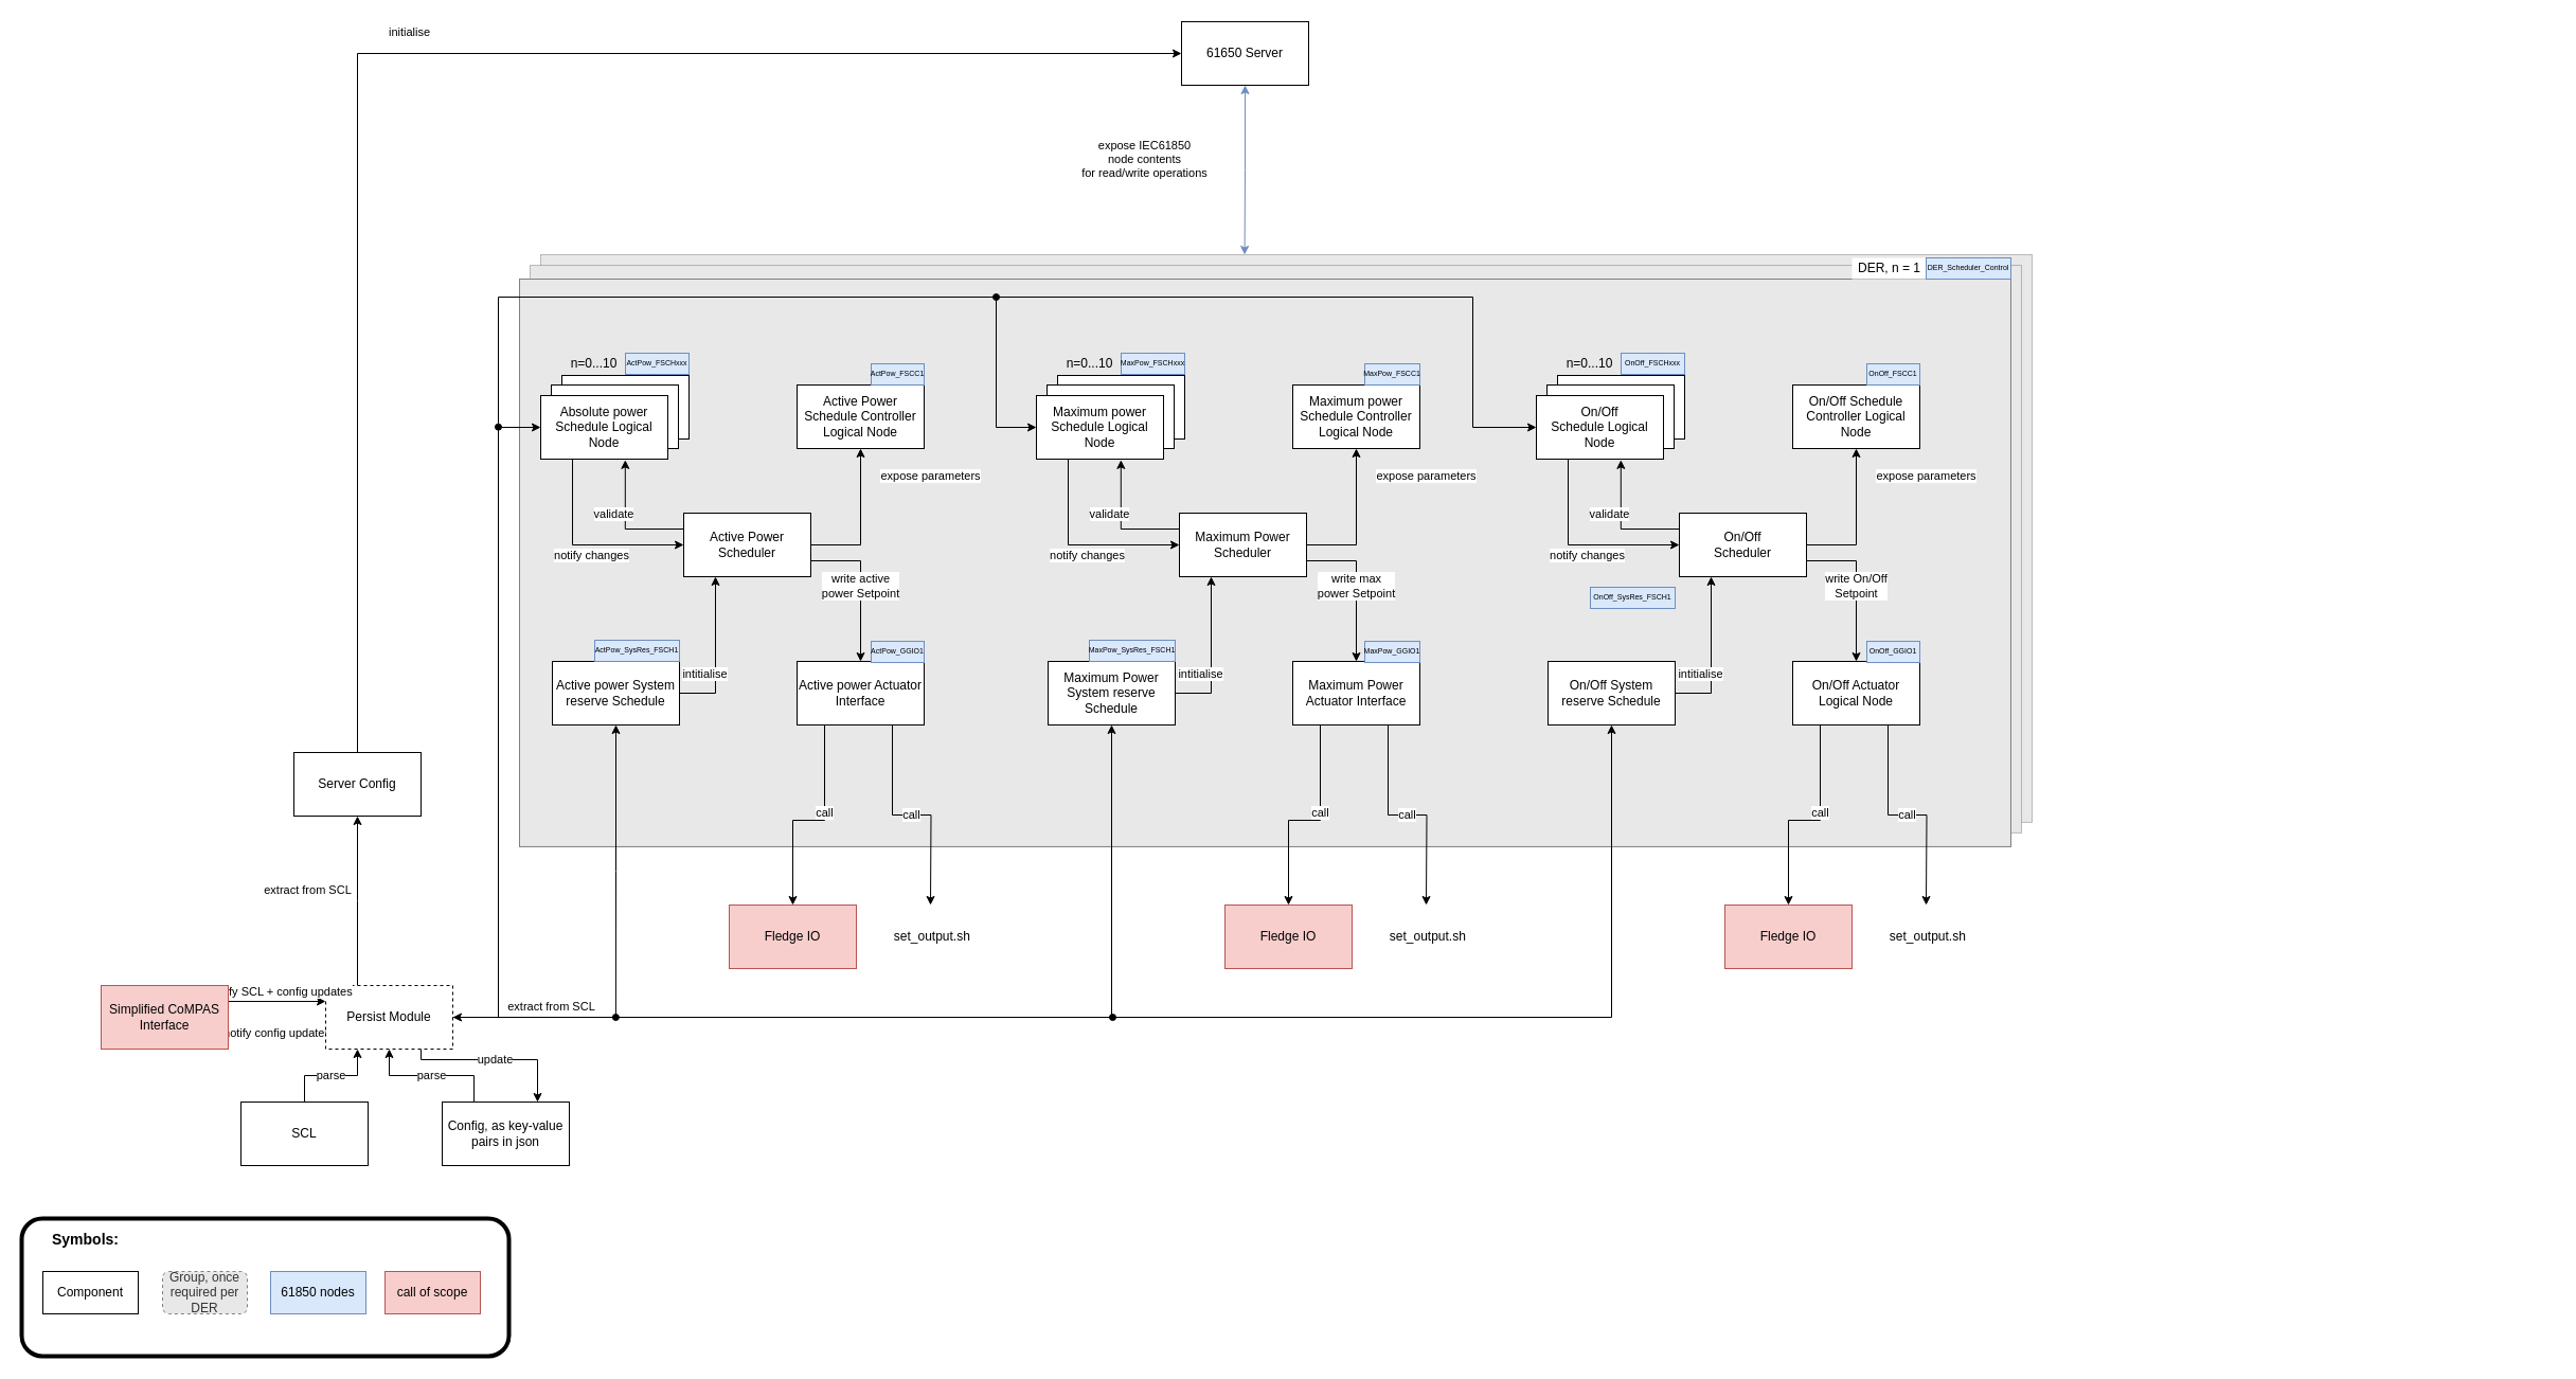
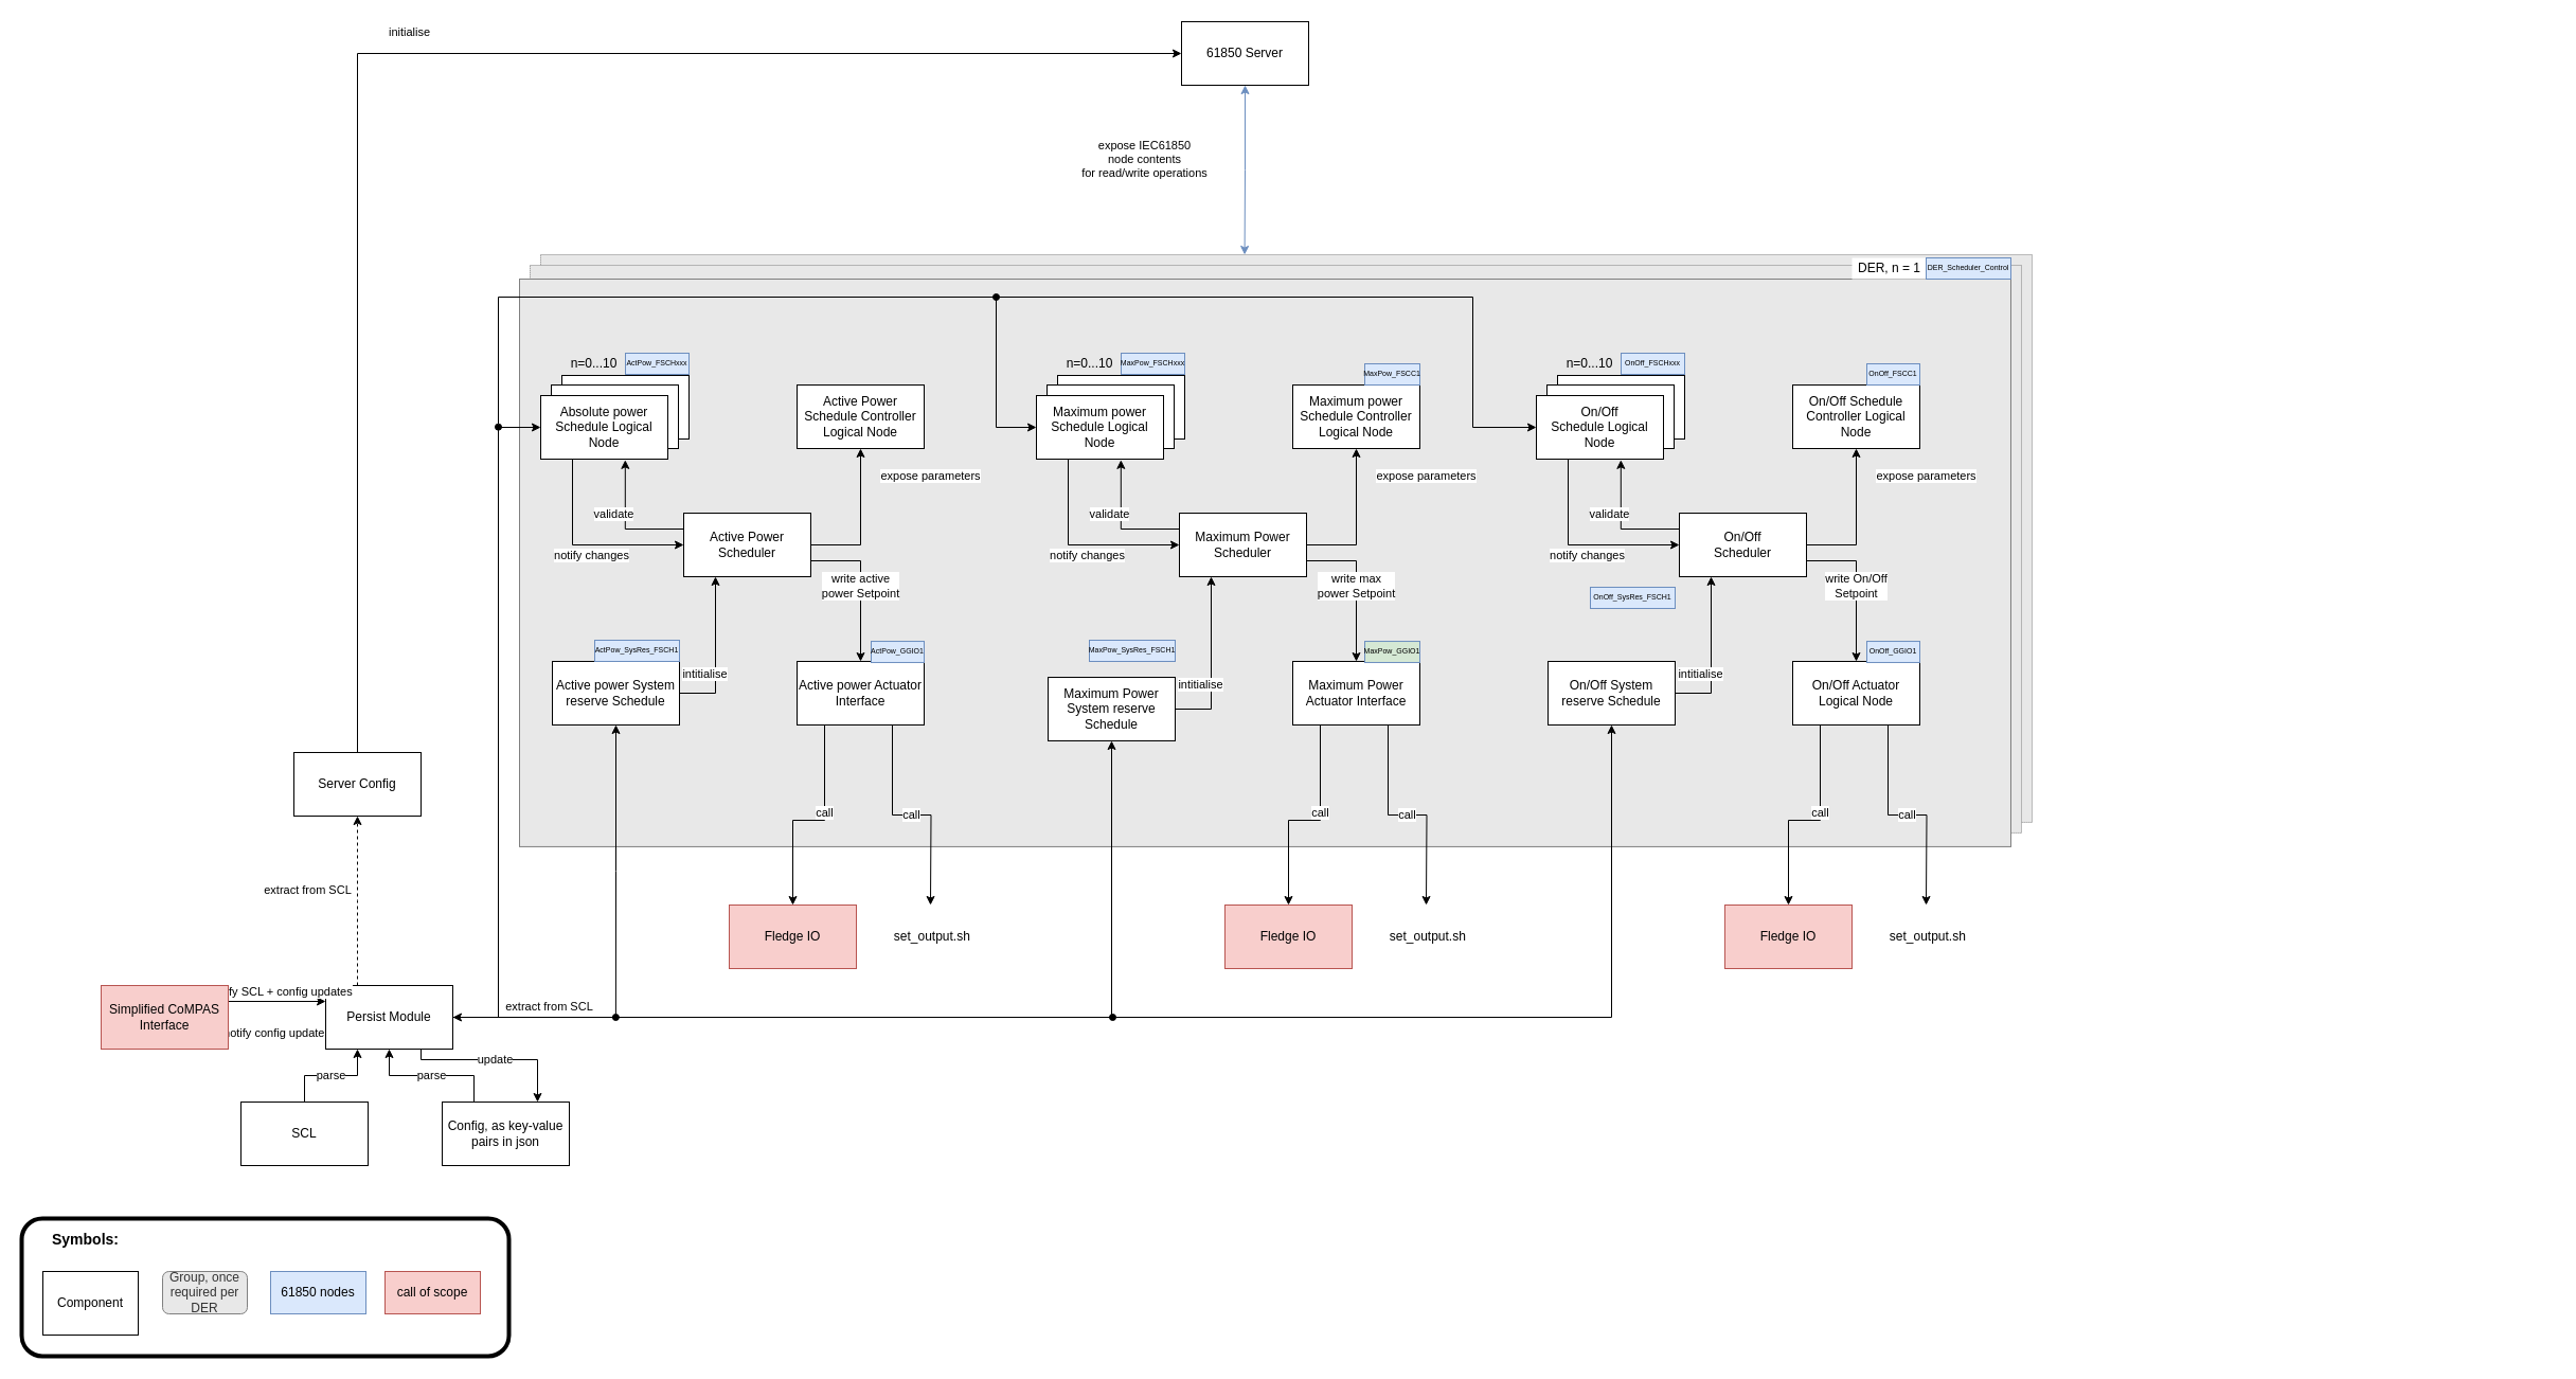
- <mxCell id="4" value="61650 Server" style="rounded=0;whiteSpace=wrap;html=1;" parent="1" vertex="1"><mxGeometry x="1115" y="20" width="120" height="60" as="geometry" /></mxCell>
+ <mxCell id="4" value="61850 Server" style="rounded=0;whiteSpace=wrap;html=1;" parent="1" vertex="1"><mxGeometry x="1115" y="20" width="120" height="60" as="geometry" /></mxCell>
- <mxCell id="88" value="ActPow_FSCC1" style="rounded=0;whiteSpace=wrap;html=1;fillColor=#dae8fc;strokeColor=#6c8ebf;fontSize=7;verticalAlign=middle;" parent="82" vertex="1"><mxGeometry x="312" y="10" width="50" height="20" as="geometry" /></mxCell>
- <mxCell id="49" value="MaxPow_GGIO1" style="rounded=0;whiteSpace=wrap;html=1;fillColor=#dae8fc;strokeColor=#6c8ebf;fontSize=7;verticalAlign=middle;" parent="24" vertex="1"><mxGeometry x="310" y="272.04" width="52" height="20" as="geometry" /></mxCell>
+ <mxCell id="49" value="MaxPow_GGIO1" style="rounded=0;whiteSpace=wrap;html=1;fillColor=#d5e8d4;strokeColor=#6c8ebf;fontSize=7;verticalAlign=middle;" parent="24" vertex="1"><mxGeometry x="310" y="272.04" width="52" height="20" as="geometry" /></mxCell>
- <mxCell id="37" value="Maximum Power System reserve Schedule" style="rounded=0;whiteSpace=wrap;html=1;verticalAlign=middle;" parent="24" vertex="1"><mxGeometry x="11" y="291" width="120" height="60" as="geometry" /></mxCell>
+ <mxCell id="37" value="Maximum Power System reserve Schedule" style="rounded=0;whiteSpace=wrap;html=1;verticalAlign=middle;" parent="24" vertex="1"><mxGeometry x="11" y="306" width="120" height="60" as="geometry" /></mxCell>
- <mxCell id="10" value="extract from SCL" style="edgeStyle=orthogonalEdgeStyle;rounded=0;orthogonalLoop=1;jettySize=auto;html=1;exitX=0.25;exitY=0;exitDx=0;exitDy=0;entryX=0.5;entryY=1;entryDx=0;entryDy=0;" parent="1" source="12" target="14" edge="1"><mxGeometry x="0.125" y="47" relative="1" as="geometry"><Array as="points"><mxPoint x="337" y="850" /><mxPoint x="337" y="850" /></Array><mxPoint as="offset" /></mxGeometry></mxCell>
+ <mxCell id="10" value="extract from SCL" style="edgeStyle=orthogonalEdgeStyle;rounded=0;orthogonalLoop=1;jettySize=auto;html=1;exitX=0.25;exitY=0;exitDx=0;exitDy=0;entryX=0.5;entryY=1;entryDx=0;entryDy=0;dashed=1;" parent="1" source="12" target="14" edge="1"><mxGeometry x="0.125" y="47" relative="1" as="geometry"><Array as="points"><mxPoint x="337" y="850" /><mxPoint x="337" y="850" /></Array><mxPoint as="offset" /></mxGeometry></mxCell>
- <mxCell id="12" value="Persist Module" style="rounded=0;whiteSpace=wrap;html=1;dashed=1;" parent="1" vertex="1"><mxGeometry x="307" y="930" width="120" height="60" as="geometry" /></mxCell>
+ <mxCell id="12" value="Persist Module" style="rounded=0;whiteSpace=wrap;html=1;" parent="1" vertex="1"><mxGeometry x="307" y="930" width="120" height="60" as="geometry" /></mxCell>
- <mxCell id="23" value="Component" style="rounded=0;whiteSpace=wrap;html=1;" parent="1" vertex="1"><mxGeometry x="40" y="1200" width="90" height="40" as="geometry" /></mxCell>
+ <mxCell id="23" value="Component" style="rounded=0;whiteSpace=wrap;html=1;" parent="1" vertex="1"><mxGeometry x="40" y="1200" width="90" height="60" as="geometry" /></mxCell>
- <mxCell id="22" value="Group, once required per DER" style="rounded=1;whiteSpace=wrap;html=1;fillColor=#E8E8E8;fontColor=#333333;strokeColor=#808080;glass=0;shadow=0;sketch=0;dashed=1;" parent="1" vertex="1"><mxGeometry x="153" y="1200" width="80" height="40" as="geometry" /></mxCell>
+ <mxCell id="22" value="Group, once required per DER" style="rounded=1;whiteSpace=wrap;html=1;fillColor=#E8E8E8;fontColor=#333333;strokeColor=#808080;glass=0;shadow=0;sketch=0;" parent="1" vertex="1"><mxGeometry x="153" y="1200" width="80" height="40" as="geometry" /></mxCell>
